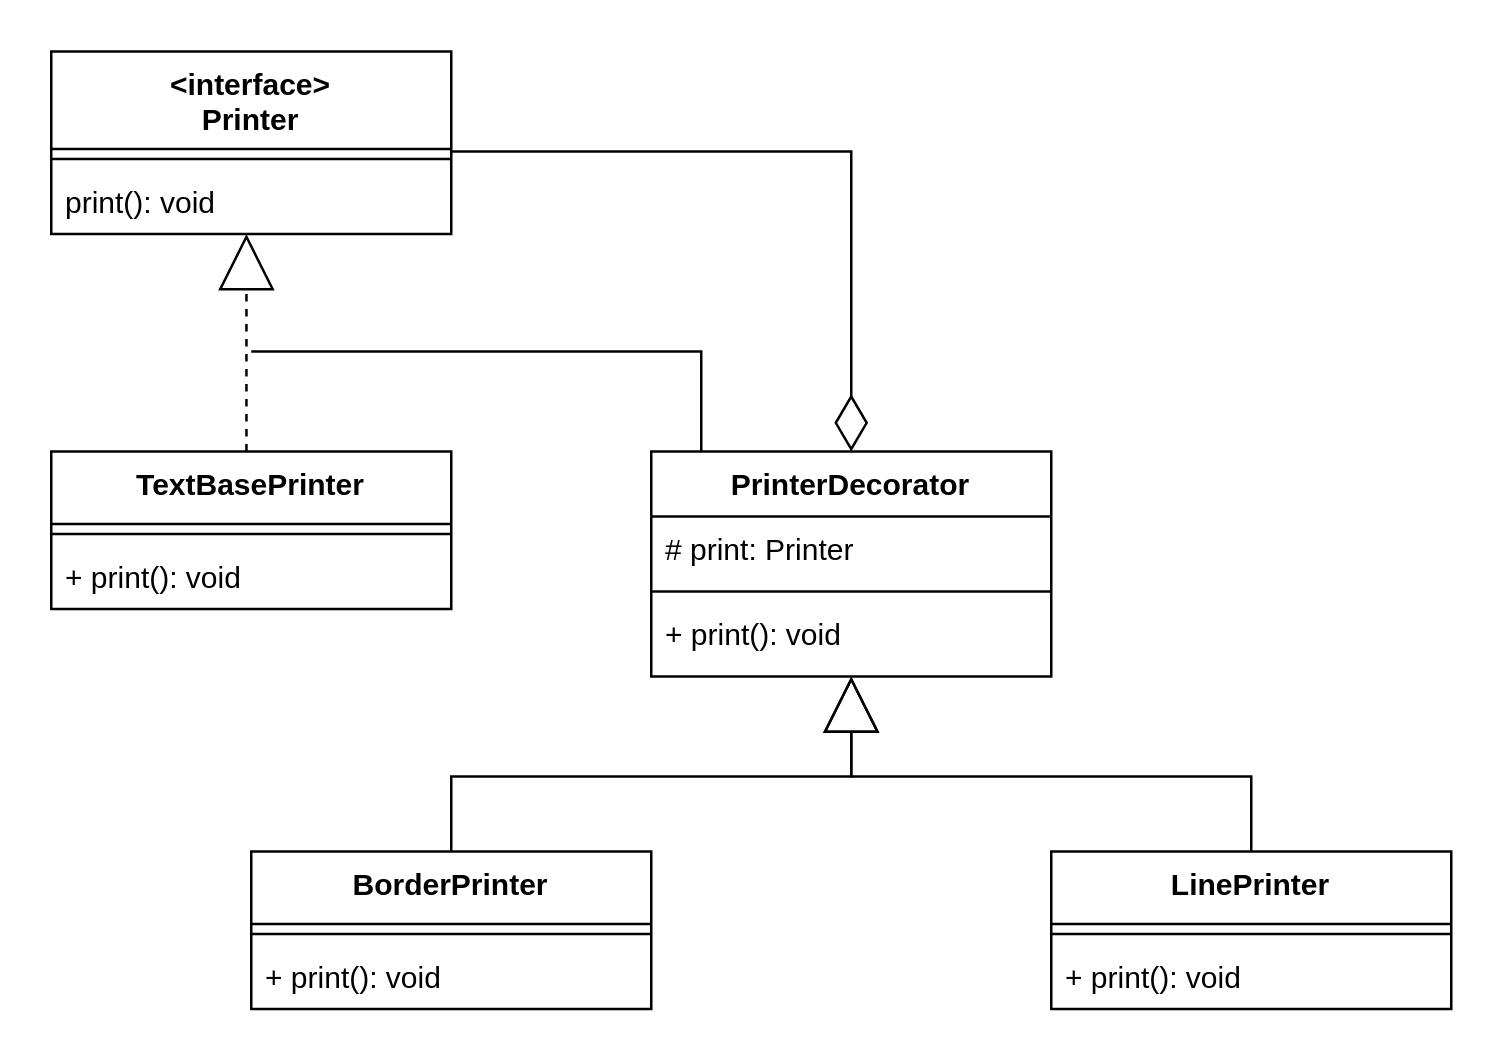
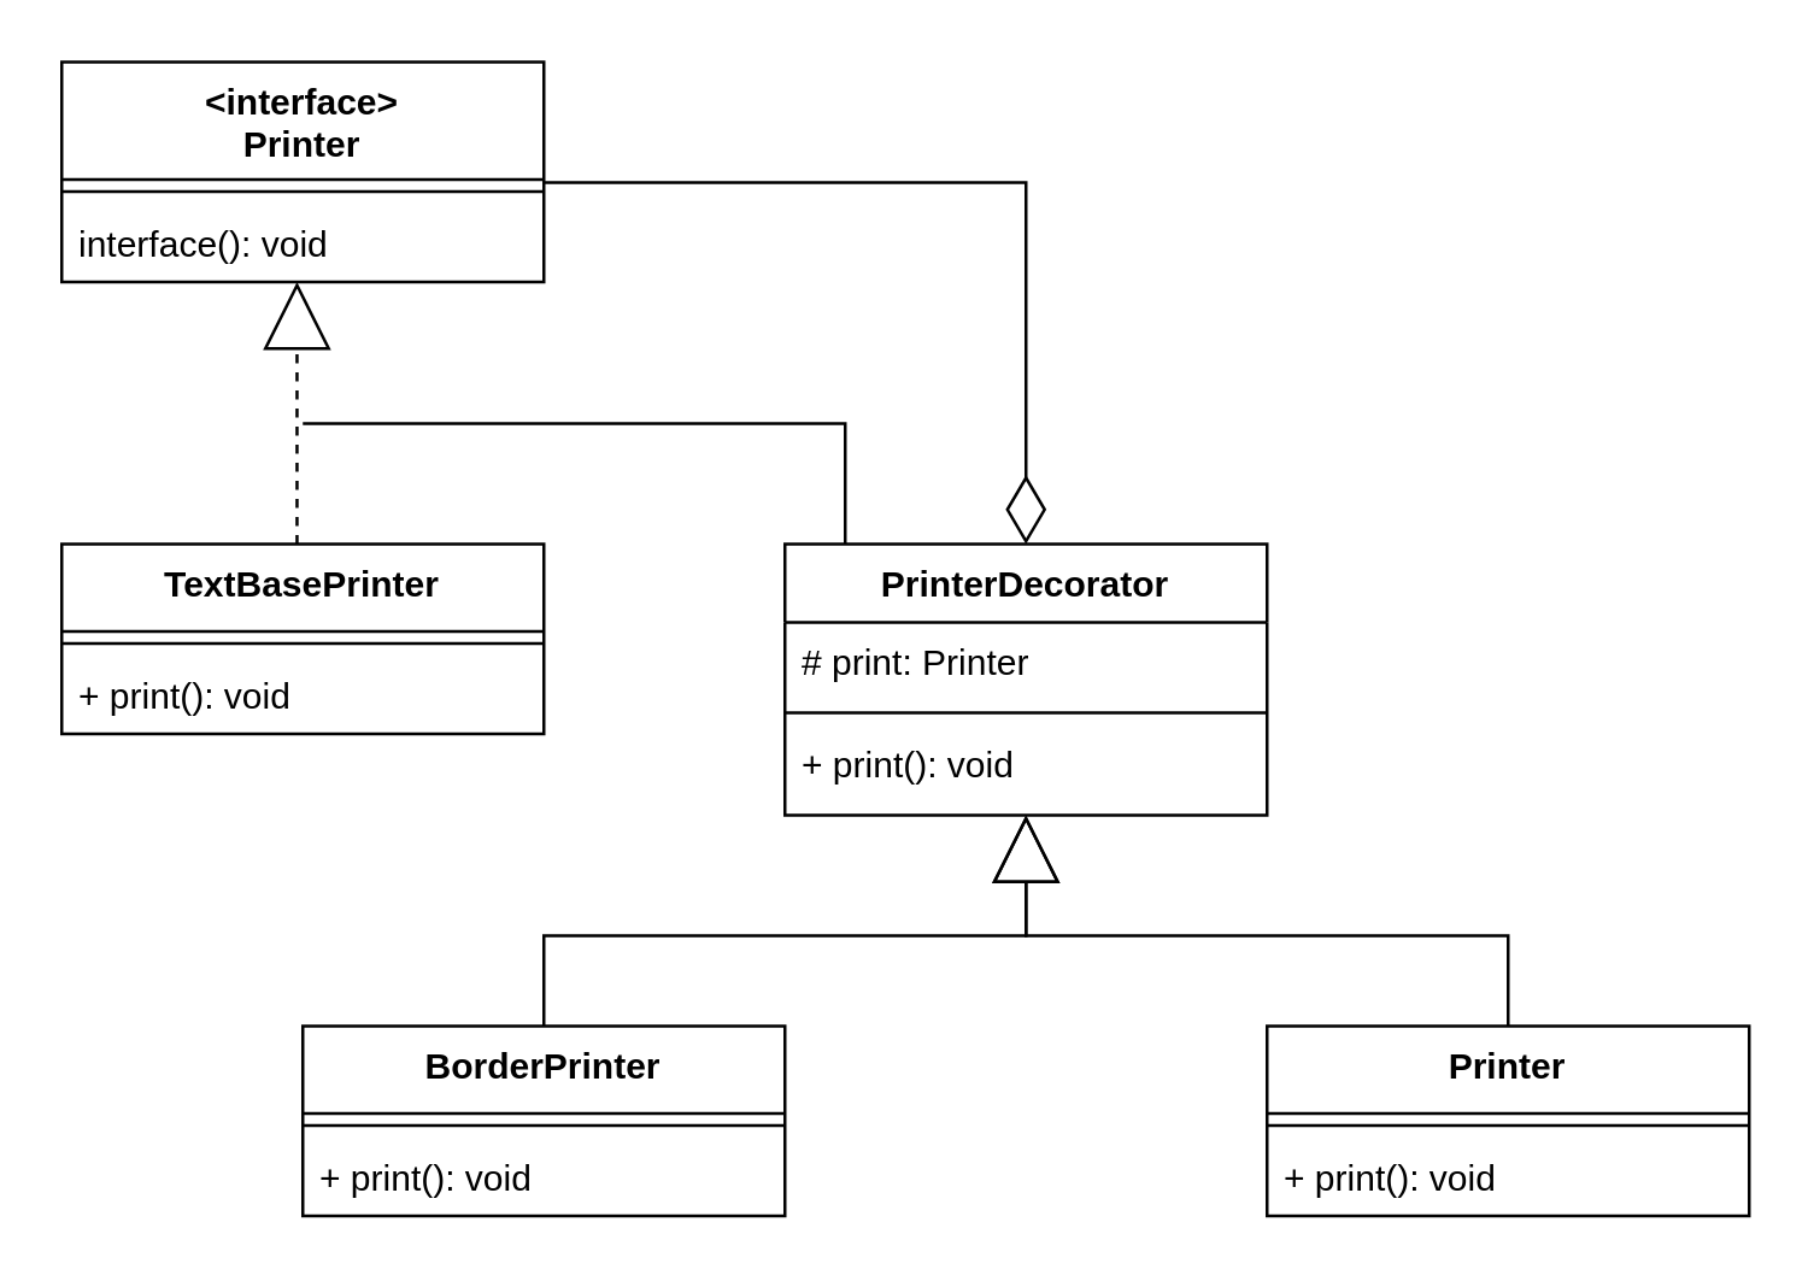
- <mxCell id="5" value="print(): void" style="text;strokeColor=none;fillColor=none;align=left;verticalAlign=top;spacingLeft=4;spacingRight=4;overflow=hidden;rotatable=0;points=[[0,0.5],[1,0.5]];portConstraint=eastwest;" vertex="1" parent="3"><mxGeometry y="47" width="160" height="26" as="geometry" /></mxCell>
+ <mxCell id="5" value="interface(): void" style="text;strokeColor=none;fillColor=none;align=left;verticalAlign=top;spacingLeft=4;spacingRight=4;overflow=hidden;rotatable=0;points=[[0,0.5],[1,0.5]];portConstraint=eastwest;" vertex="1" parent="3"><mxGeometry y="47" width="160" height="26" as="geometry" /></mxCell>
- <mxCell id="20" value="LinePrinter" style="swimlane;fontStyle=1;align=center;verticalAlign=top;childLayout=stackLayout;horizontal=1;startSize=29;horizontalStack=0;resizeParent=1;resizeParentMax=0;resizeLast=0;collapsible=1;marginBottom=0;" vertex="1" parent="1"><mxGeometry x="420" y="340" width="160" height="63" as="geometry" /></mxCell>
+ <mxCell id="20" value="Printer" style="swimlane;fontStyle=1;align=center;verticalAlign=top;childLayout=stackLayout;horizontal=1;startSize=29;horizontalStack=0;resizeParent=1;resizeParentMax=0;resizeLast=0;collapsible=1;marginBottom=0;" vertex="1" parent="1"><mxGeometry x="420" y="340" width="160" height="63" as="geometry" /></mxCell>
